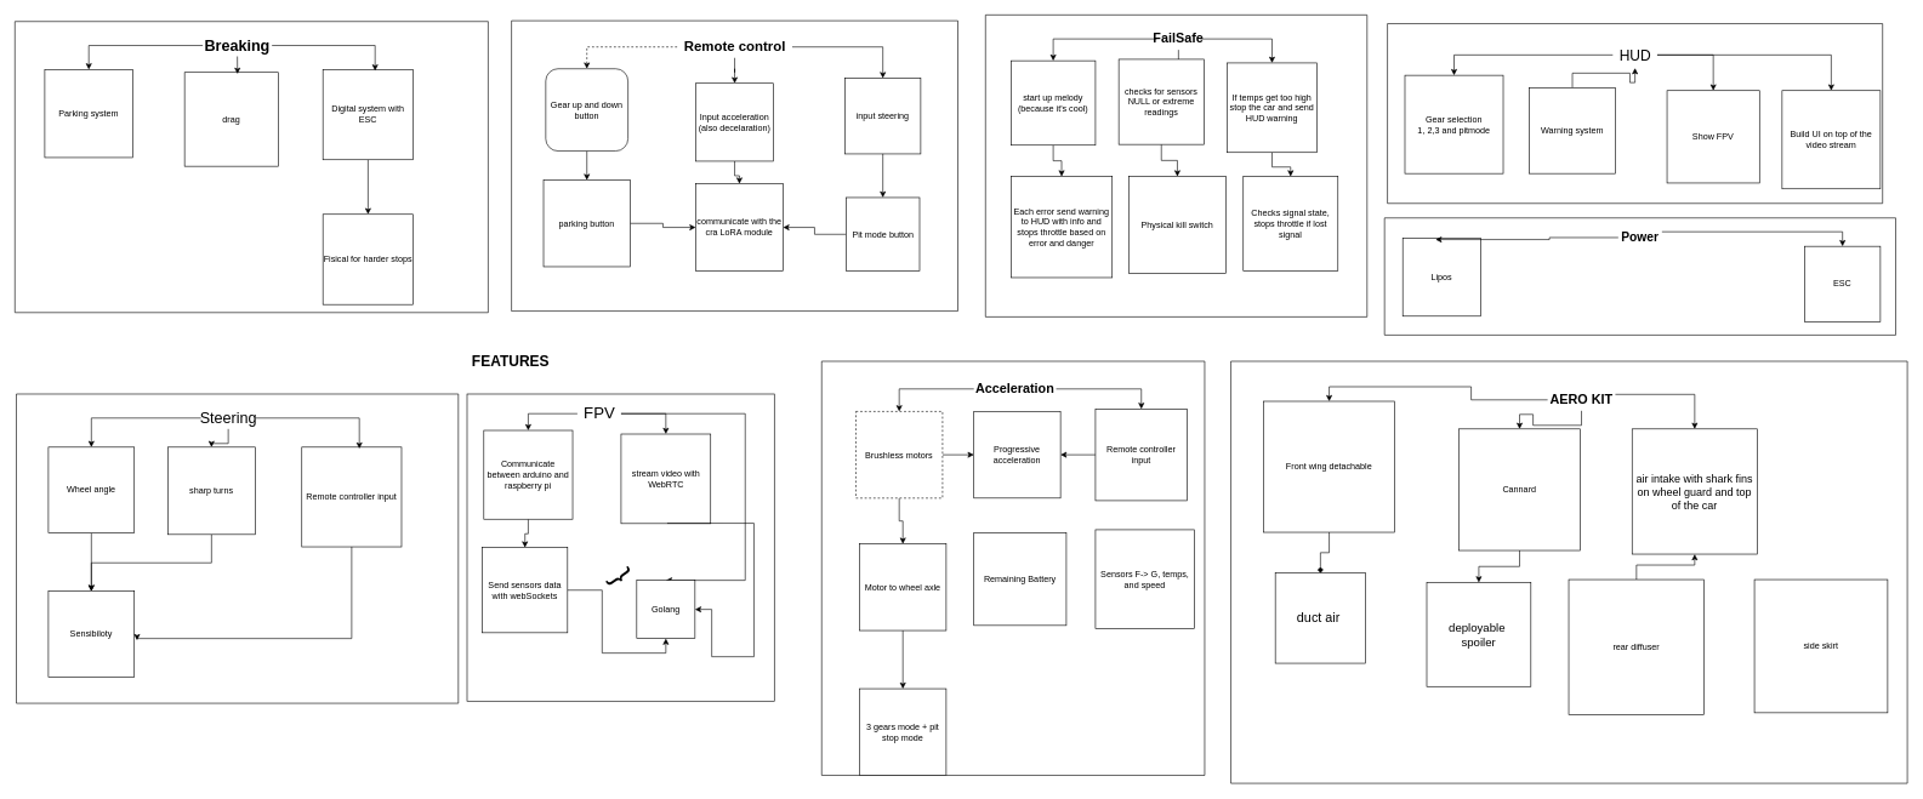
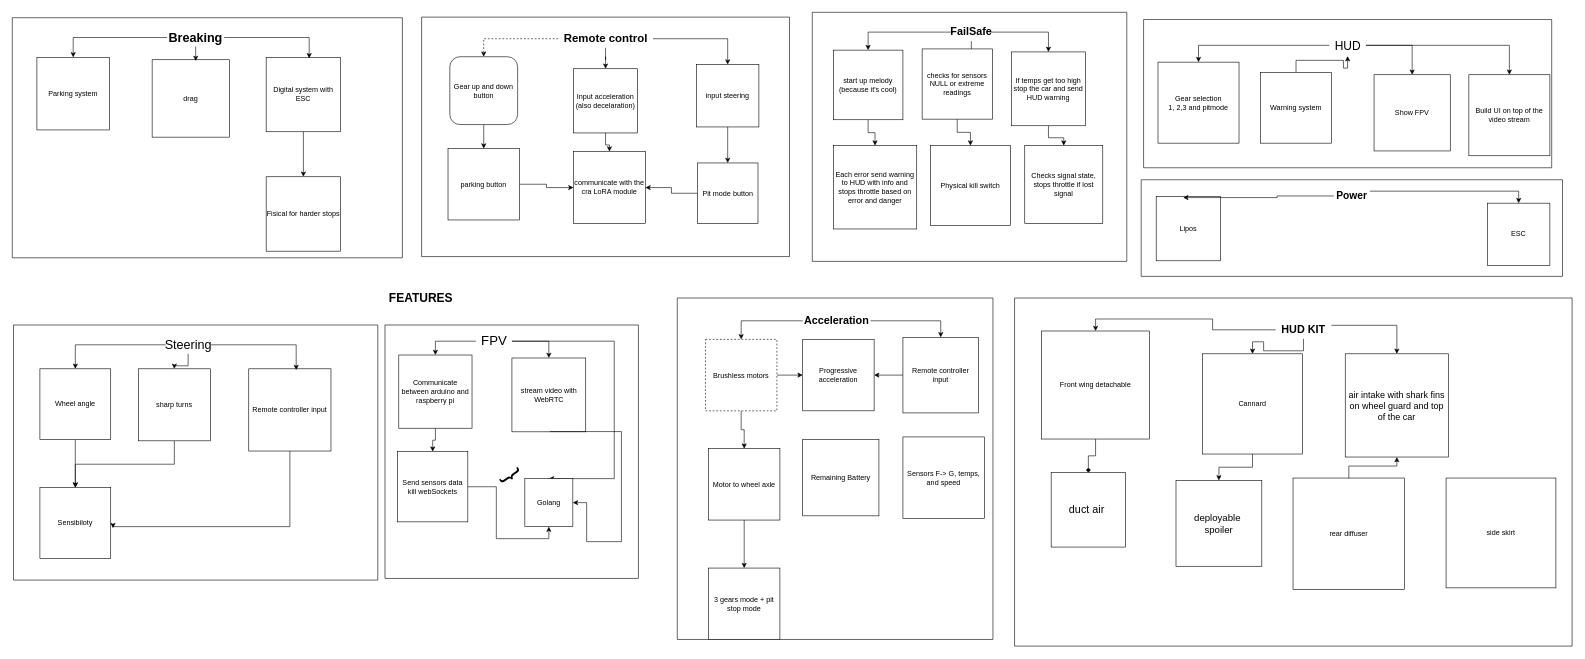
- <mxCell id="97" value="&lt;font style=&quot;font-size: 18px;&quot;&gt;&lt;b&gt;AERO KIT&lt;/b&gt;&lt;/font&gt;" style="text;html=1;align=center;verticalAlign=middle;whiteSpace=wrap;rounded=0;" parent="93" vertex="1"><mxGeometry x="435" y="38" width="93" height="30" as="geometry" /></mxCell>
+ <mxCell id="97" value="&lt;font style=&quot;font-size: 18px;&quot;&gt;&lt;b&gt;HUD KIT&lt;/b&gt;&lt;/font&gt;" style="text;html=1;align=center;verticalAlign=middle;whiteSpace=wrap;rounded=0;" parent="93" vertex="1"><mxGeometry x="435" y="38" width="93" height="30" as="geometry" /></mxCell>
- <mxCell id="11" value="Send sensors data with webSockets" style="whiteSpace=wrap;html=1;aspect=fixed;" parent="1" vertex="1"><mxGeometry x="662" y="752" width="117" height="117" as="geometry" /></mxCell>
+ <mxCell id="11" value="Send sensors data kill webSockets" style="whiteSpace=wrap;html=1;aspect=fixed;" parent="1" vertex="1"><mxGeometry x="662" y="752" width="117" height="117" as="geometry" /></mxCell>
